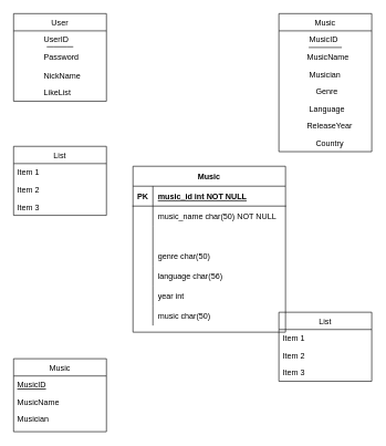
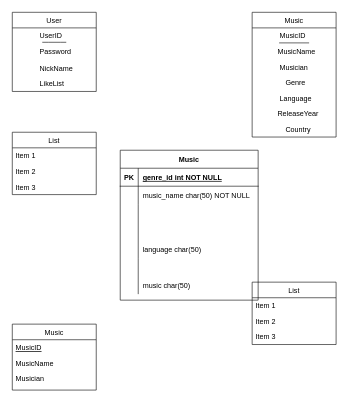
- <mxCell id="32" value="music_id int NOT NULL " style="shape=partialRectangle;overflow=hidden;connectable=0;fillColor=none;top=0;left=0;bottom=0;right=0;align=left;spacingLeft=6;fontStyle=5;" vertex="1" parent="30"><mxGeometry x="30" width="200" height="30" as="geometry"><mxRectangle width="200" height="30" as="alternateBounds" /></mxGeometry></mxCell>
+ <mxCell id="32" value="genre_id int NOT NULL " style="shape=partialRectangle;overflow=hidden;connectable=0;fillColor=none;top=0;left=0;bottom=0;right=0;align=left;spacingLeft=6;fontStyle=5;" vertex="1" parent="30"><mxGeometry x="30" width="200" height="30" as="geometry"><mxRectangle width="200" height="30" as="alternateBounds" /></mxGeometry></mxCell>
- <mxCell id="40" value="genre char(50)" style="shape=partialRectangle;overflow=hidden;connectable=0;fillColor=none;top=0;left=0;bottom=0;right=0;align=left;spacingLeft=6;" vertex="1" parent="38"><mxGeometry x="30" width="200" height="30" as="geometry"><mxRectangle width="200" height="30" as="alternateBounds" /></mxGeometry></mxCell>
- <mxCell id="43" value="language char(56)" style="shape=partialRectangle;overflow=hidden;connectable=0;fillColor=none;top=0;left=0;bottom=0;right=0;align=left;spacingLeft=6;" vertex="1" parent="41"><mxGeometry x="30" width="200" height="30" as="geometry"><mxRectangle width="200" height="30" as="alternateBounds" /></mxGeometry></mxCell>
+ <mxCell id="43" value="language char(50)" style="shape=partialRectangle;overflow=hidden;connectable=0;fillColor=none;top=0;left=0;bottom=0;right=0;align=left;spacingLeft=6;" vertex="1" parent="41"><mxGeometry x="30" width="200" height="30" as="geometry"><mxRectangle width="200" height="30" as="alternateBounds" /></mxGeometry></mxCell>
- <mxCell id="46" value="year int" style="shape=partialRectangle;overflow=hidden;connectable=0;fillColor=none;top=0;left=0;bottom=0;right=0;align=left;spacingLeft=6;" vertex="1" parent="44"><mxGeometry x="30" width="200" height="30" as="geometry"><mxRectangle width="200" height="30" as="alternateBounds" /></mxGeometry></mxCell>
